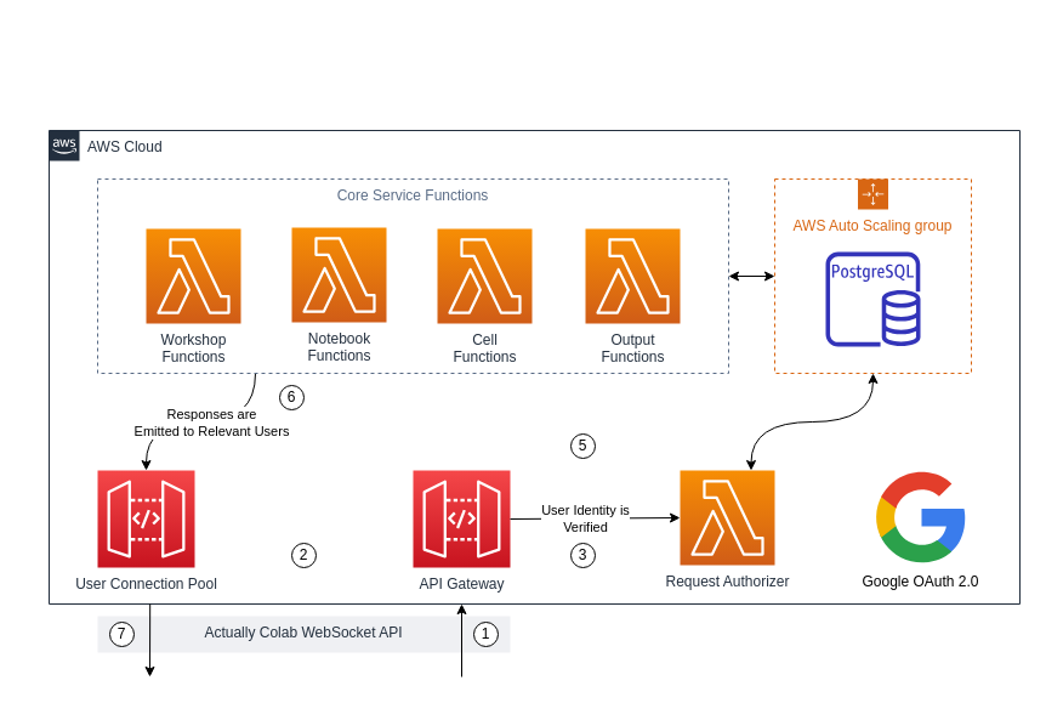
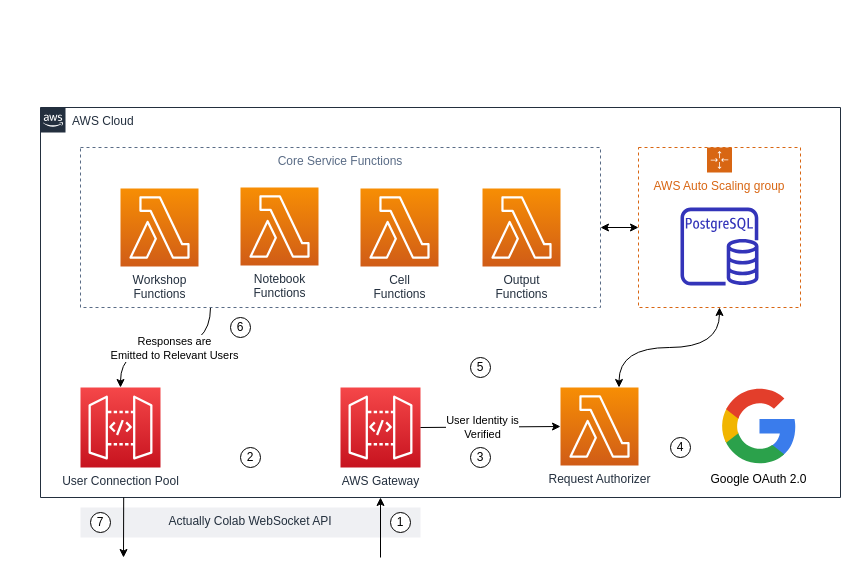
+ <mxCell id="28" value="4" style="ellipse;whiteSpace=wrap;html=1;aspect=fixed;" vertex="1" parent="1"><mxGeometry x="670" y="437" width="20" height="20" as="geometry" /></mxCell>
- <mxCell id="3" value="API Gateway" style="points=[[0,0,0],[0.25,0,0],[0.5,0,0],[0.75,0,0],[1,0,0],[0,1,0],[0.25,1,0],[0.5,1,0],[0.75,1,0],[1,1,0],[0,0.25,0],[0,0.5,0],[0,0.75,0],[1,0.25,0],[1,0.5,0],[1,0.75,0]];outlineConnect=0;fontColor=#232F3E;gradientColor=#F54749;gradientDirection=north;fillColor=#C7131F;strokeColor=#ffffff;dashed=0;verticalLabelPosition=bottom;verticalAlign=top;align=center;html=1;fontSize=12;fontStyle=0;aspect=fixed;shape=mxgraph.aws4.resourceIcon;resIcon=mxgraph.aws4.api_gateway;" vertex="1" parent="1"><mxGeometry x="340" y="387" width="80" height="80" as="geometry" /></mxCell>
+ <mxCell id="3" value="AWS Gateway" style="points=[[0,0,0],[0.25,0,0],[0.5,0,0],[0.75,0,0],[1,0,0],[0,1,0],[0.25,1,0],[0.5,1,0],[0.75,1,0],[1,1,0],[0,0.25,0],[0,0.5,0],[0,0.75,0],[1,0.25,0],[1,0.5,0],[1,0.75,0]];outlineConnect=0;fontColor=#232F3E;gradientColor=#F54749;gradientDirection=north;fillColor=#C7131F;strokeColor=#ffffff;dashed=0;verticalLabelPosition=bottom;verticalAlign=top;align=center;html=1;fontSize=12;fontStyle=0;aspect=fixed;shape=mxgraph.aws4.resourceIcon;resIcon=mxgraph.aws4.api_gateway;" vertex="1" parent="1"><mxGeometry x="340" y="387" width="80" height="80" as="geometry" /></mxCell>
